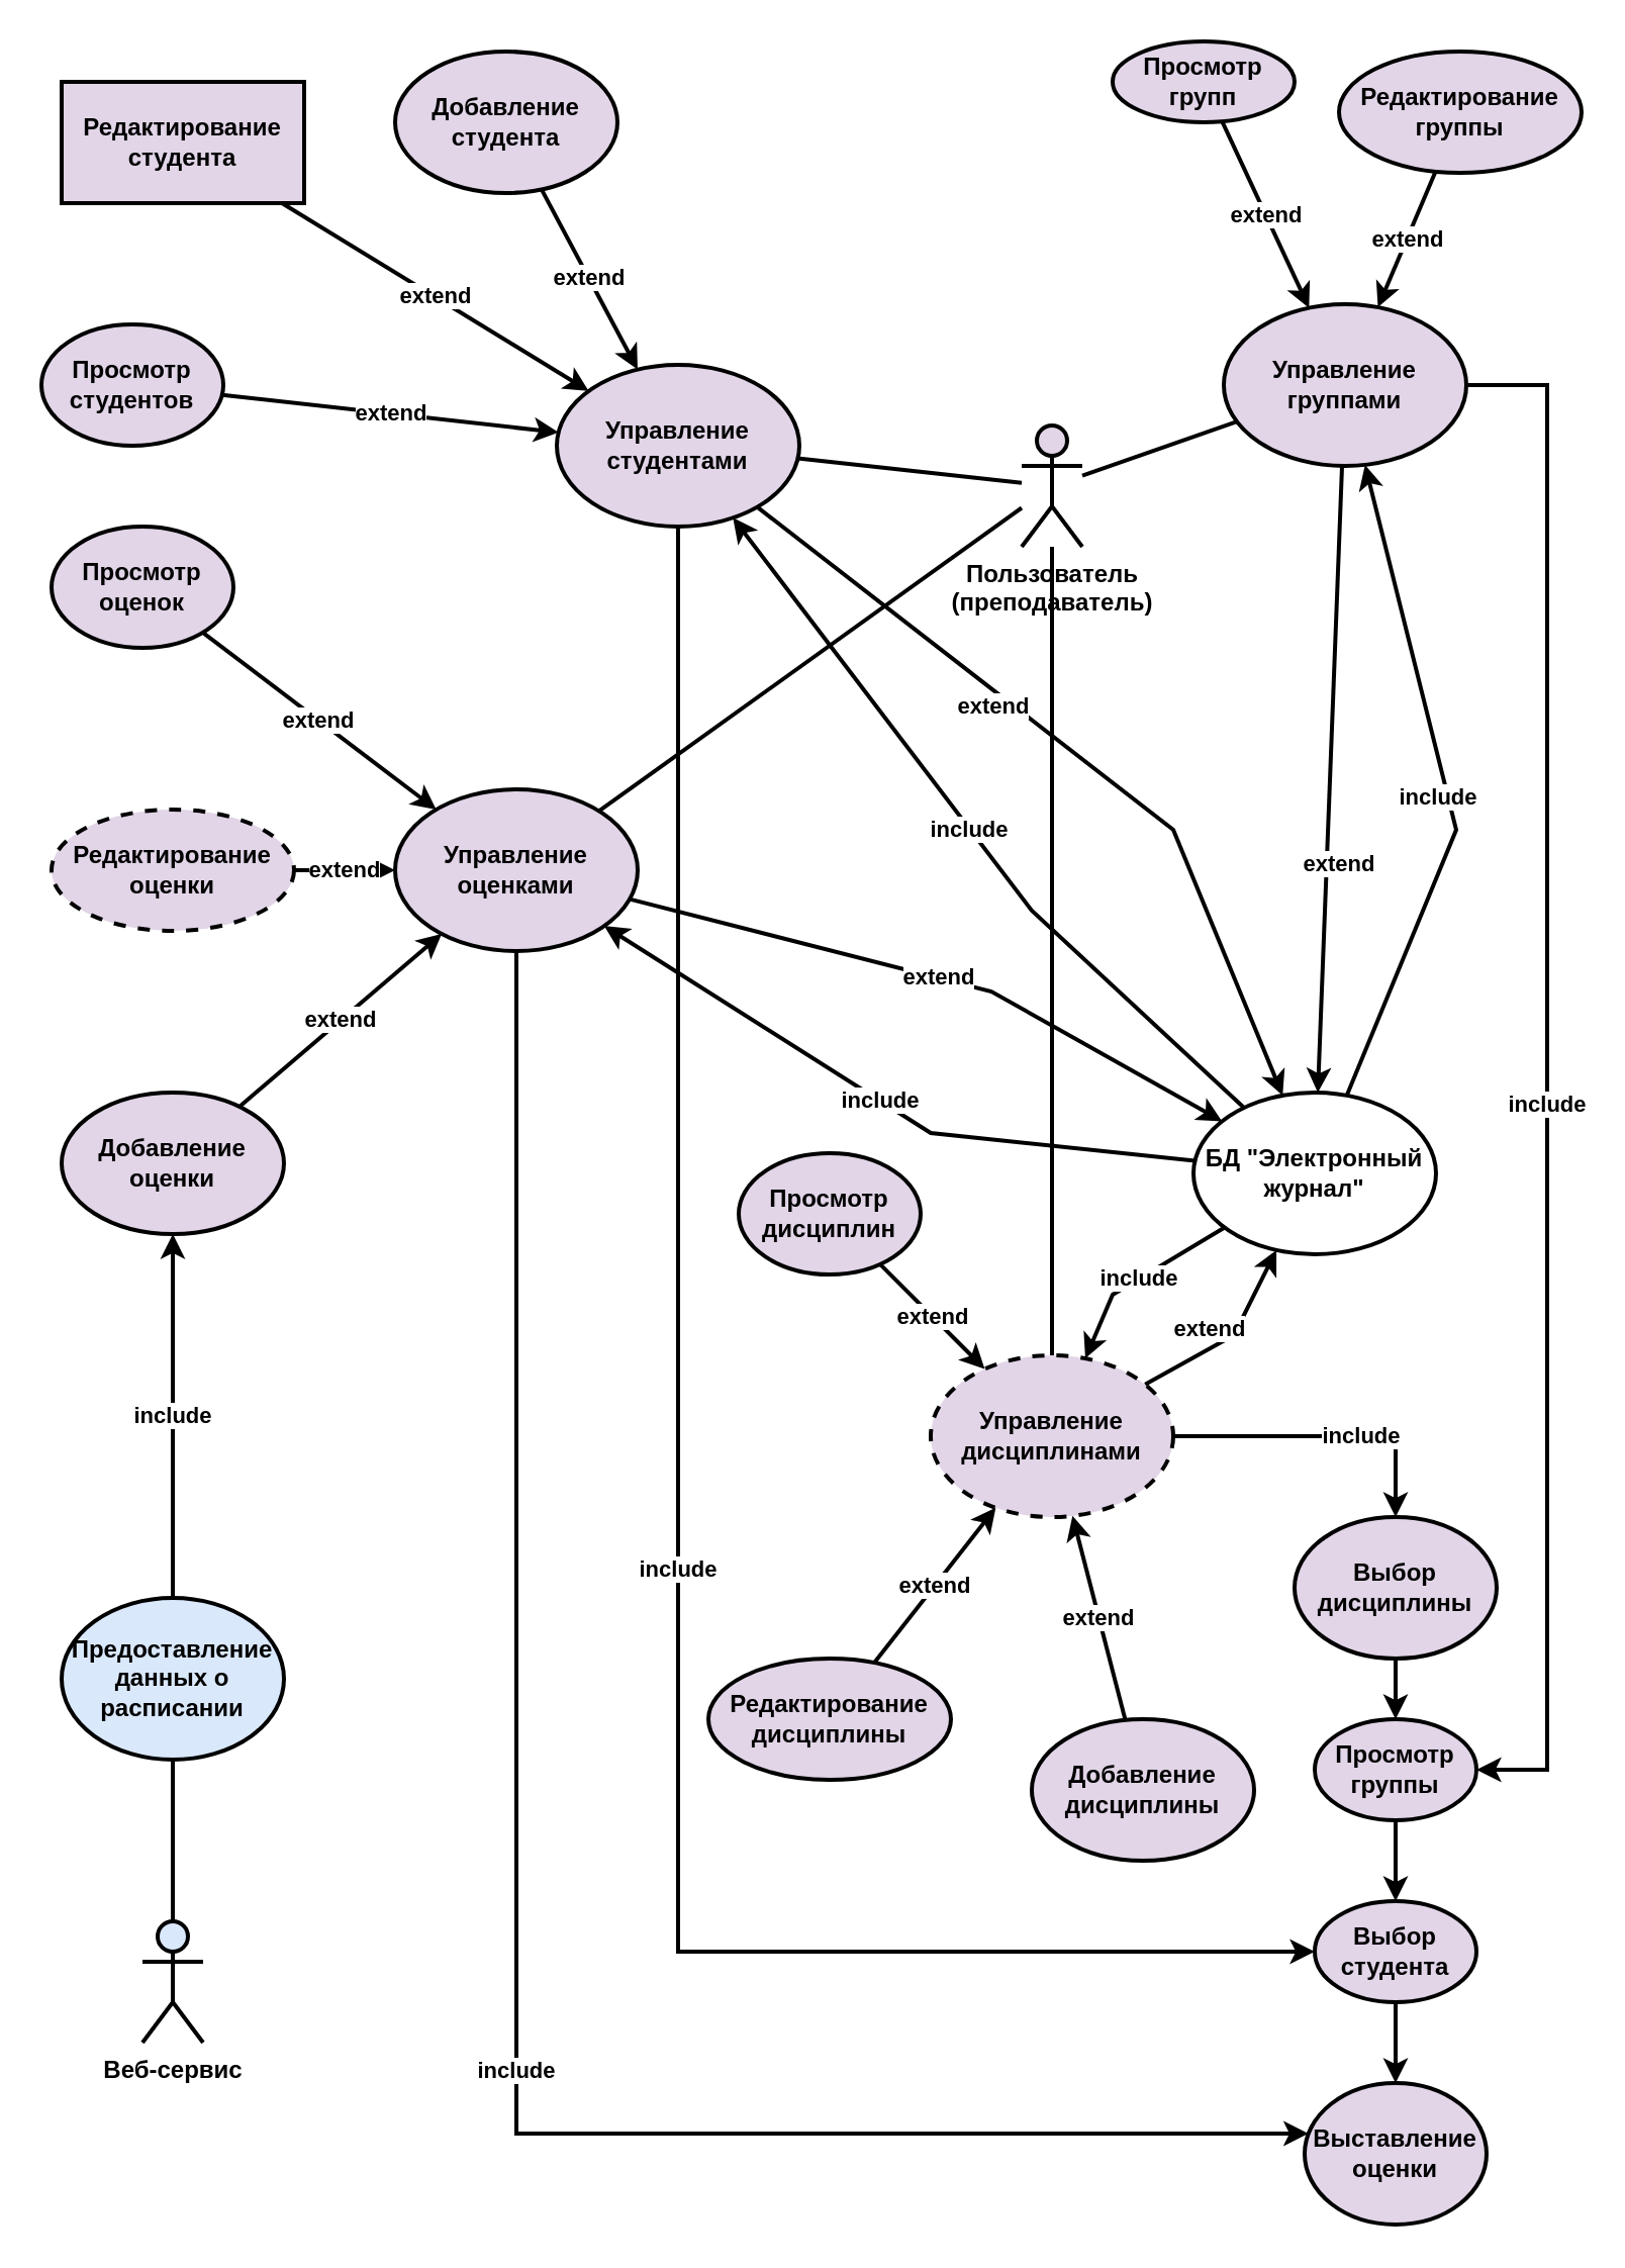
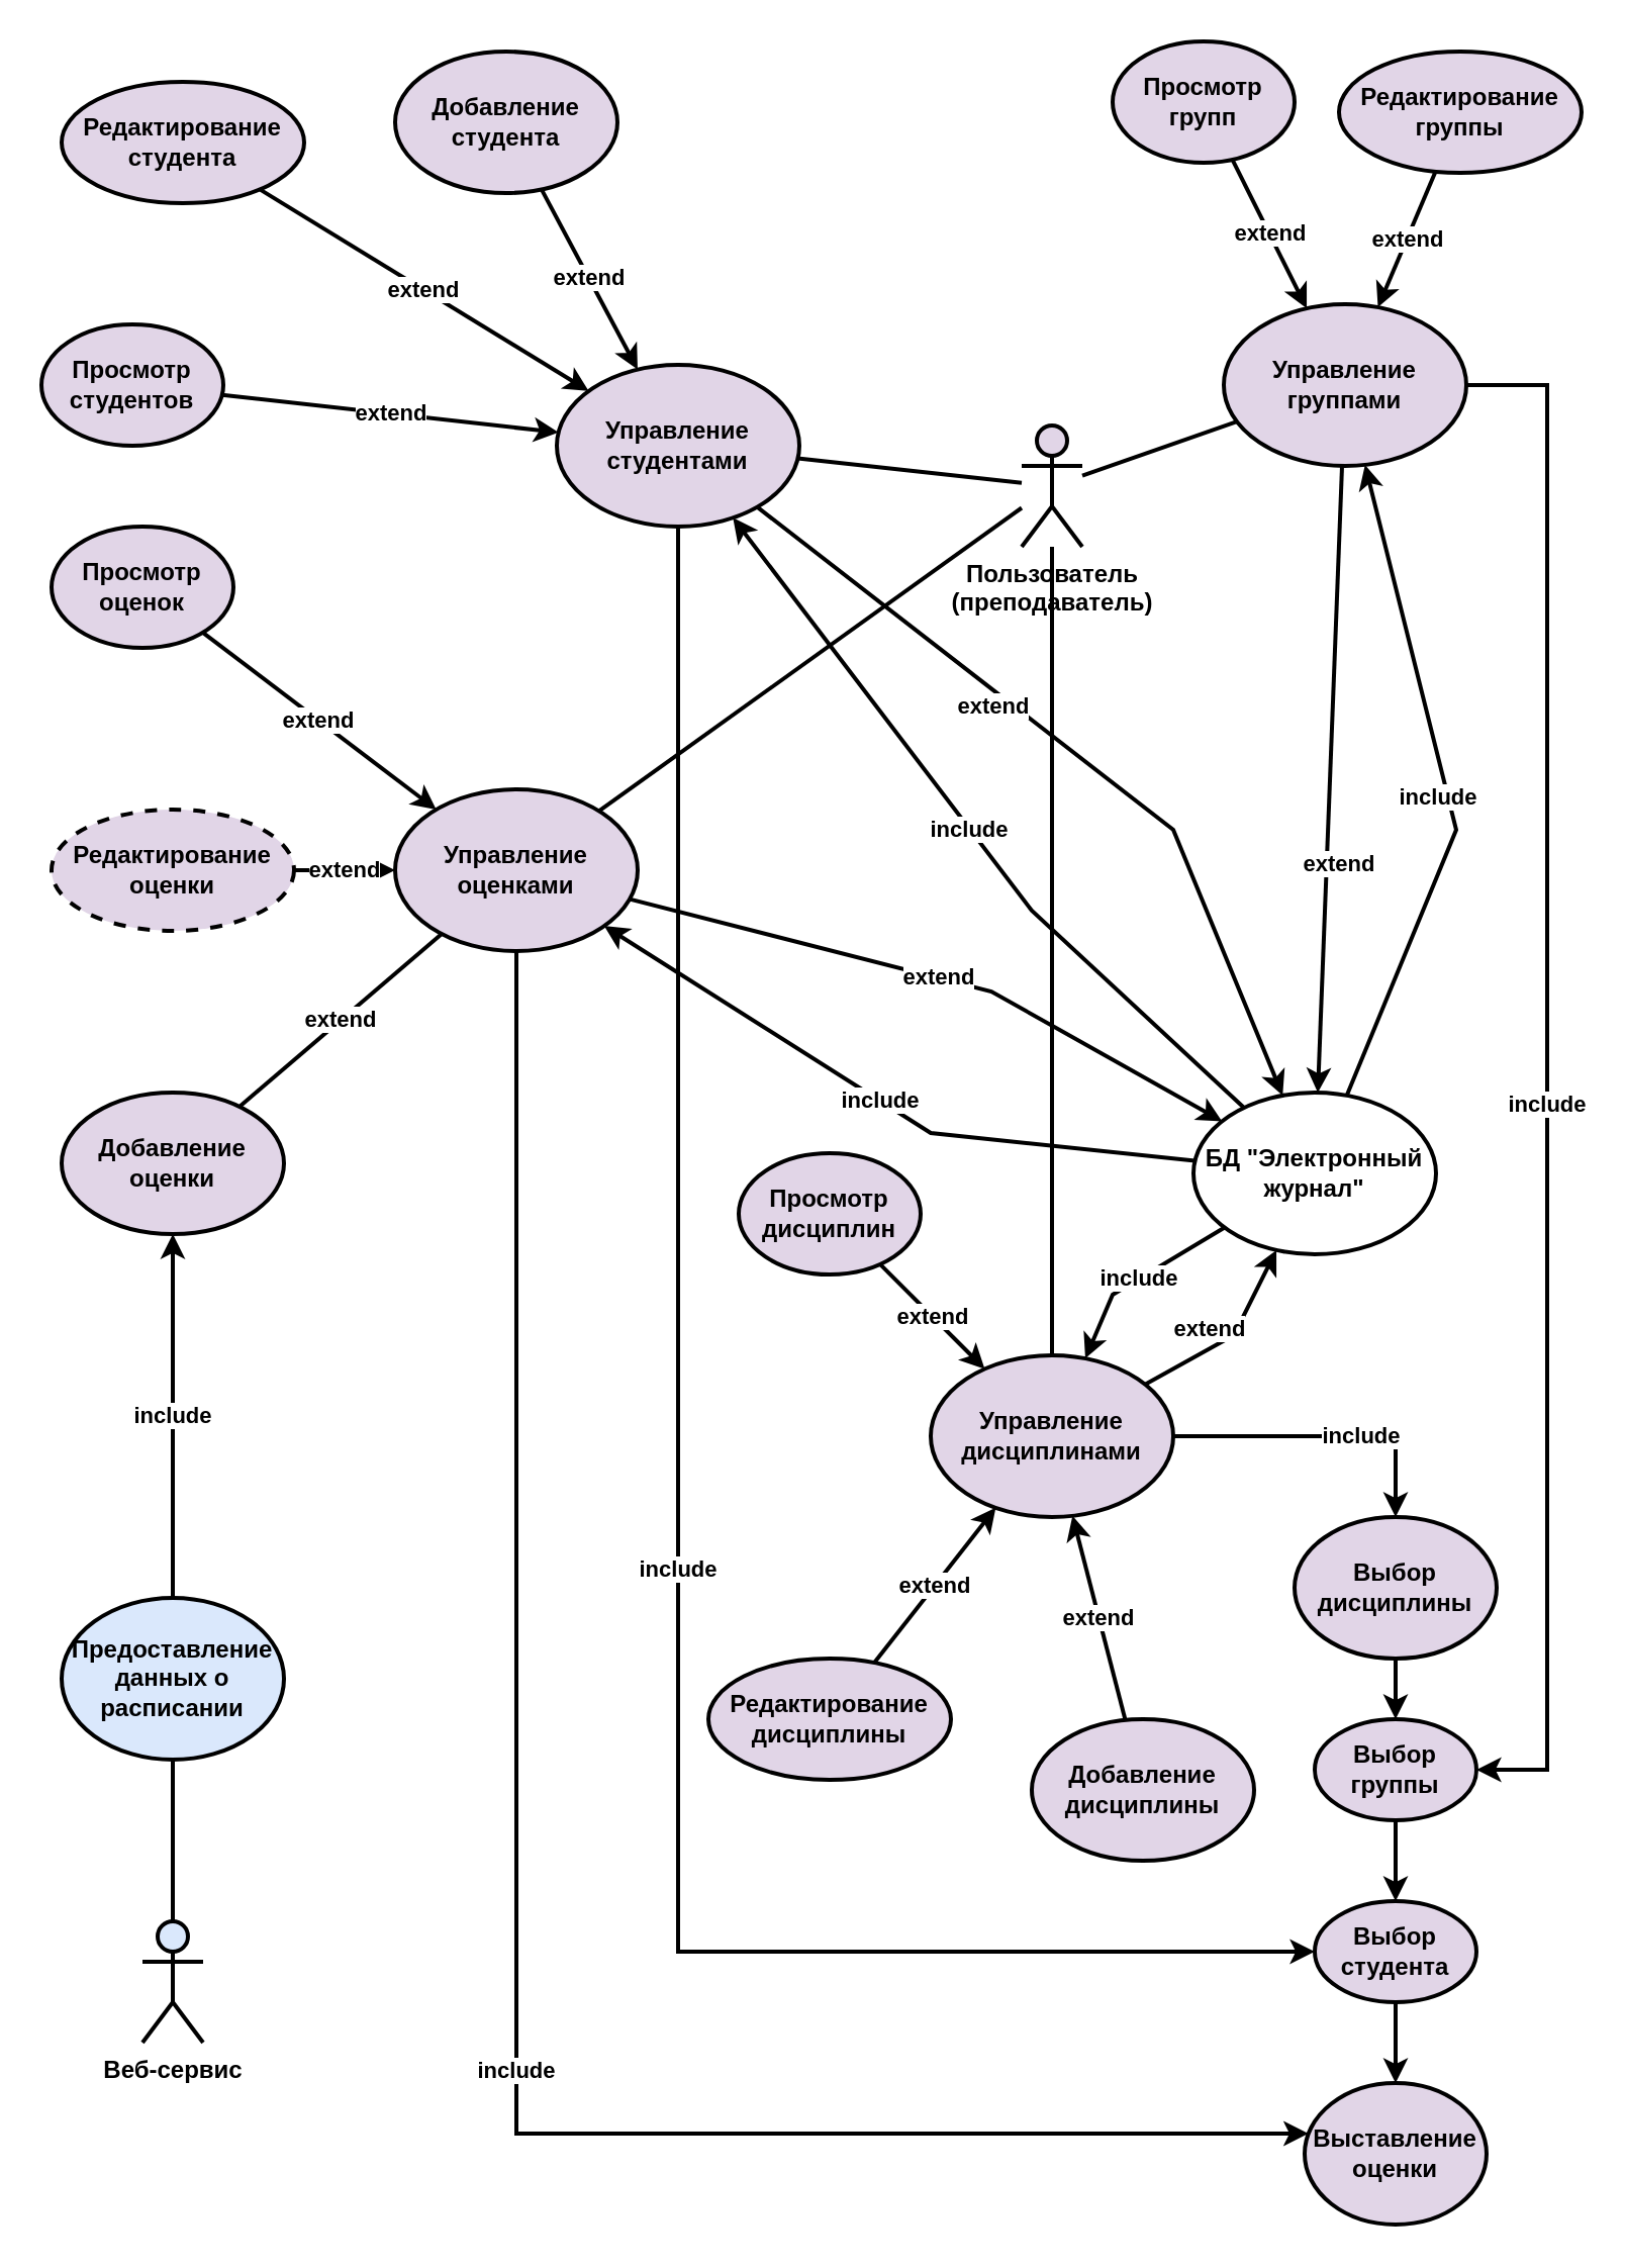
- <mxCell id="21" value="Просмотр групп" style="ellipse;whiteSpace=wrap;html=1;fillColor=#e1d5e7;strokeColor=#000000;strokeWidth=2;fontStyle=1" parent="1" vertex="1"><mxGeometry x="550" y="20" width="90" height="40" as="geometry" /></mxCell>
+ <mxCell id="21" value="Просмотр групп" style="ellipse;whiteSpace=wrap;html=1;fillColor=#e1d5e7;strokeColor=#000000;strokeWidth=2;fontStyle=1" parent="1" vertex="1"><mxGeometry x="550" y="20" width="90" height="60" as="geometry" /></mxCell>
- <mxCell id="18" value="Редактирование студента" style="whiteSpace=wrap;html=1;fillColor=#e1d5e7;strokeColor=#000000;strokeWidth=2;fontStyle=1;rounded=0;" parent="1" vertex="1"><mxGeometry x="30" y="40" width="120" height="60" as="geometry" /></mxCell>
+ <mxCell id="18" value="Редактирование студента" style="ellipse;whiteSpace=wrap;html=1;fillColor=#e1d5e7;strokeColor=#000000;strokeWidth=2;fontStyle=1" parent="1" vertex="1"><mxGeometry x="30" y="40" width="120" height="60" as="geometry" /></mxCell>
- <mxCell id="25" value="extend" style="endArrow=classic;html=1;rounded=0;fillColor=#e1d5e7;strokeColor=#000000;strokeWidth=2;fontStyle=1" parent="1" source="14" target="6" edge="1"><mxGeometry width="50" height="50" relative="1" as="geometry"><mxPoint x="694" y="706" as="sourcePoint" /><mxPoint x="636" y="681" as="targetPoint" /></mxGeometry></mxCell>
+ <mxCell id="25" value="extend" style="endArrow=none;html=1;rounded=0;fillColor=#e1d5e7;strokeColor=#000000;strokeWidth=2;fontStyle=1;" parent="1" source="14" target="6" edge="1"><mxGeometry width="50" height="50" relative="1" as="geometry"><mxPoint x="694" y="706" as="sourcePoint" /><mxPoint x="636" y="681" as="targetPoint" /></mxGeometry></mxCell>
- <mxCell id="3" value="Управление дисциплинами" style="ellipse;whiteSpace=wrap;html=1;fillColor=#e1d5e7;strokeColor=#000000;strokeWidth=2;fontStyle=1;dashed=1;" parent="1" vertex="1"><mxGeometry x="460" y="670" width="120" height="80" as="geometry" /></mxCell>
+ <mxCell id="3" value="Управление дисциплинами" style="ellipse;whiteSpace=wrap;html=1;fillColor=#e1d5e7;strokeColor=#000000;strokeWidth=2;fontStyle=1" parent="1" vertex="1"><mxGeometry x="460" y="670" width="120" height="80" as="geometry" /></mxCell>
- <mxCell id="34" value="Просмотр группы" style="ellipse;whiteSpace=wrap;html=1;labelBackgroundColor=none;fillColor=#e1d5e7;strokeColor=#000000;strokeWidth=2;fontStyle=1" parent="1" vertex="1"><mxGeometry x="650" y="850" width="80" height="50" as="geometry" /></mxCell>
+ <mxCell id="34" value="Выбор группы" style="ellipse;whiteSpace=wrap;html=1;labelBackgroundColor=none;fillColor=#e1d5e7;strokeColor=#000000;strokeWidth=2;fontStyle=1" parent="1" vertex="1"><mxGeometry x="650" y="850" width="80" height="50" as="geometry" /></mxCell>
